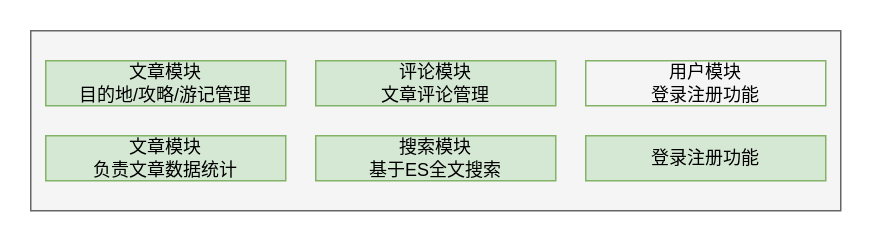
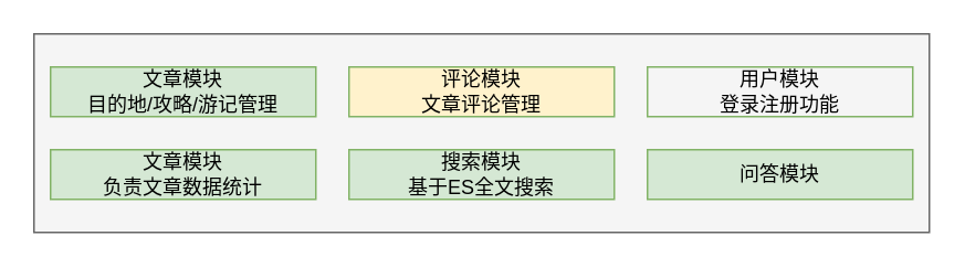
- <mxCell id="5" value="评论模块&lt;br&gt;文章评论管理" style="rounded=0;whiteSpace=wrap;html=1;fillColor=#d5e8d4;strokeColor=#82b366;" vertex="1" parent="2"><mxGeometry x="190" y="20" width="160" height="30" as="geometry" /></mxCell>
+ <mxCell id="5" value="评论模块&lt;br&gt;文章评论管理" style="rounded=0;whiteSpace=wrap;html=1;fillColor=#fff2cc;strokeColor=#82b366;" vertex="1" parent="2"><mxGeometry x="190" y="20" width="160" height="30" as="geometry" /></mxCell>
- <mxCell id="9" value="登录注册功能" style="rounded=0;whiteSpace=wrap;html=1;fillColor=#d5e8d4;strokeColor=#82b366;" vertex="1" parent="2"><mxGeometry x="370" y="70" width="160" height="30" as="geometry" /></mxCell>
+ <mxCell id="9" value="问答模块" style="rounded=0;whiteSpace=wrap;html=1;fillColor=#d5e8d4;strokeColor=#82b366;" vertex="1" parent="2"><mxGeometry x="370" y="70" width="160" height="30" as="geometry" /></mxCell>
